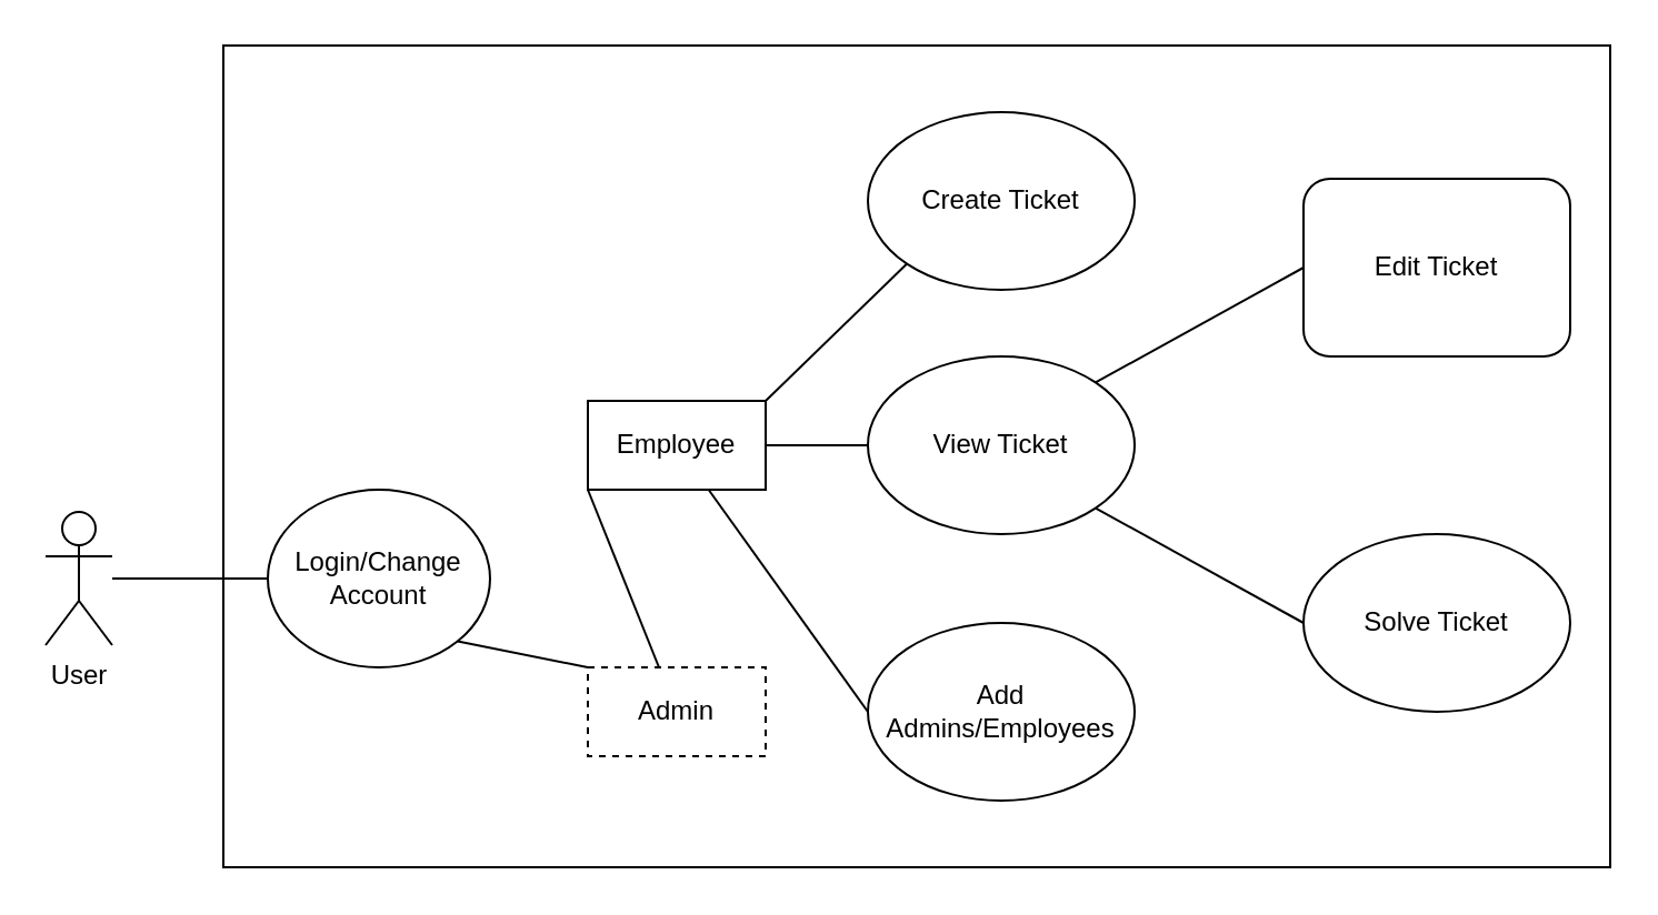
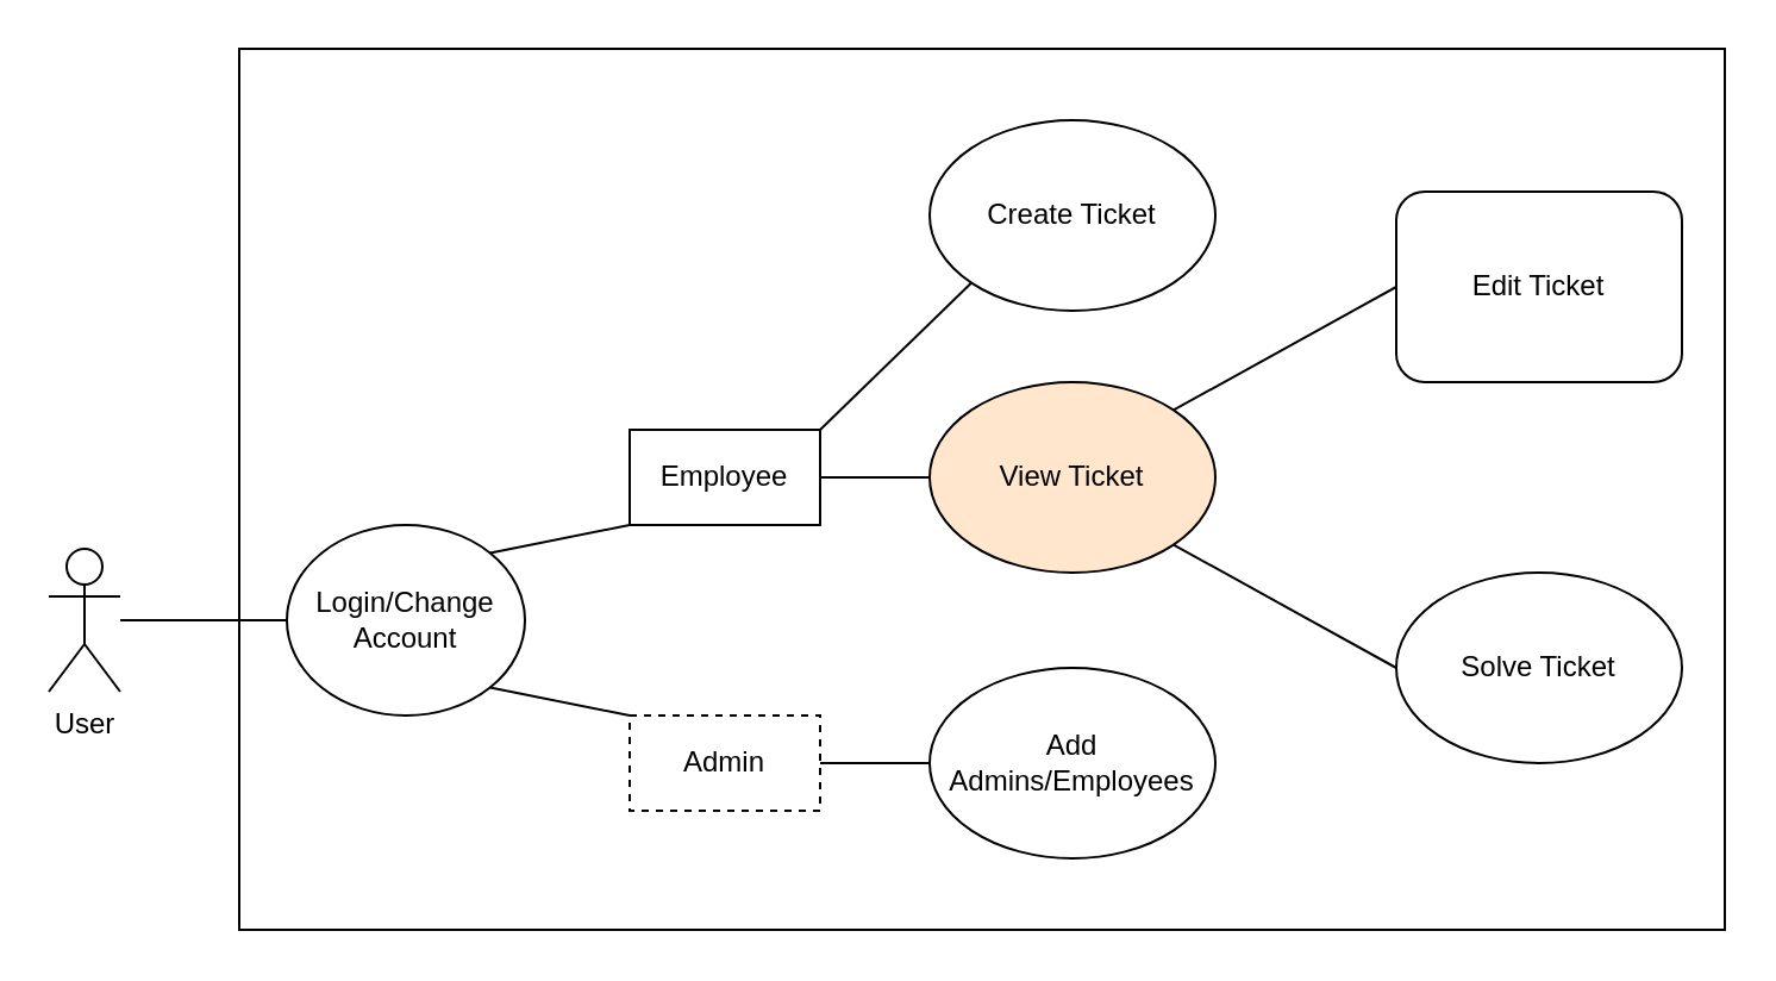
- <mxCell id="8" value="View Ticket" style="ellipse;whiteSpace=wrap;html=1;" parent="1" vertex="1"><mxGeometry x="390" y="160" width="120" height="80" as="geometry" /></mxCell>
+ <mxCell id="8" value="View Ticket" style="ellipse;whiteSpace=wrap;html=1;fillColor=#ffe6cc;" parent="1" vertex="1"><mxGeometry x="390" y="160" width="120" height="80" as="geometry" /></mxCell>
- <mxCell id="16" value="" style="endArrow=none;html=1;exitX=0;exitY=1;exitDx=0;exitDy=0;" edge="1" parent="1" source="14" target="13"><mxGeometry width="50" height="50" relative="1" as="geometry"><mxPoint x="380" y="370" as="sourcePoint" /><mxPoint x="430" y="320" as="targetPoint" /></mxGeometry></mxCell>
+ <mxCell id="16" value="" style="endArrow=none;html=1;entryX=1;entryY=0;entryDx=0;entryDy=0;exitX=0;exitY=1;exitDx=0;exitDy=0;" edge="1" parent="1" source="14" target="5"><mxGeometry width="50" height="50" relative="1" as="geometry"><mxPoint x="380" y="370" as="sourcePoint" /><mxPoint x="430" y="320" as="targetPoint" /></mxGeometry></mxCell>
- <mxCell id="19" value="" style="endArrow=none;html=1;exitX=0;exitY=0.5;exitDx=0;exitDy=0;" edge="1" parent="1" source="4" target="14"><mxGeometry width="50" height="50" relative="1" as="geometry"><mxPoint x="380" y="370" as="sourcePoint" /><mxPoint x="430" y="320" as="targetPoint" /></mxGeometry></mxCell>
+ <mxCell id="19" value="" style="endArrow=none;html=1;entryX=1;entryY=0.5;entryDx=0;entryDy=0;exitX=0;exitY=0.5;exitDx=0;exitDy=0;" edge="1" parent="1" source="4" target="13"><mxGeometry width="50" height="50" relative="1" as="geometry"><mxPoint x="380" y="370" as="sourcePoint" /><mxPoint x="430" y="320" as="targetPoint" /></mxGeometry></mxCell>
